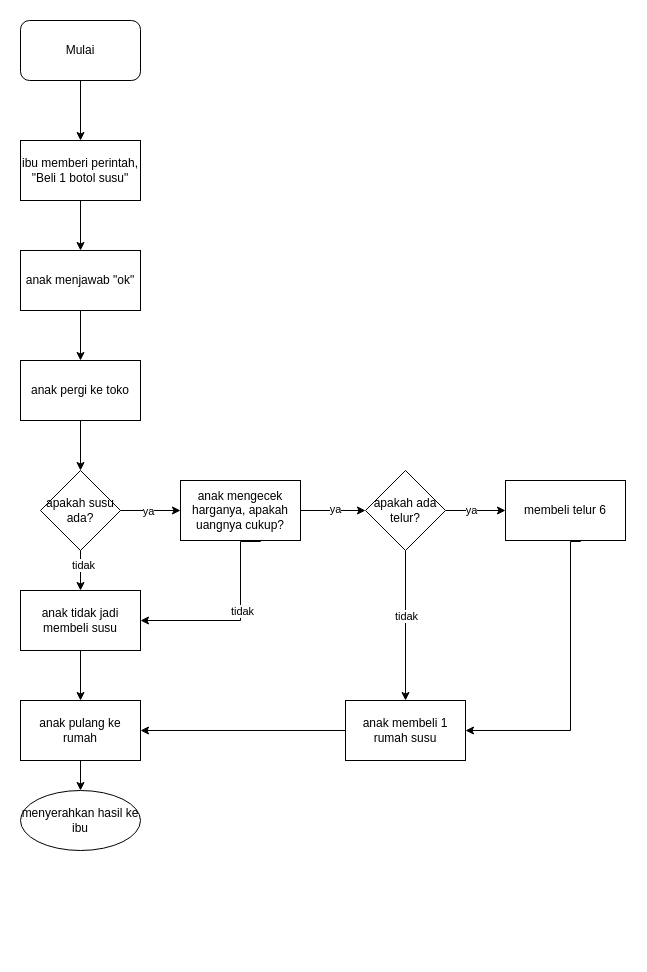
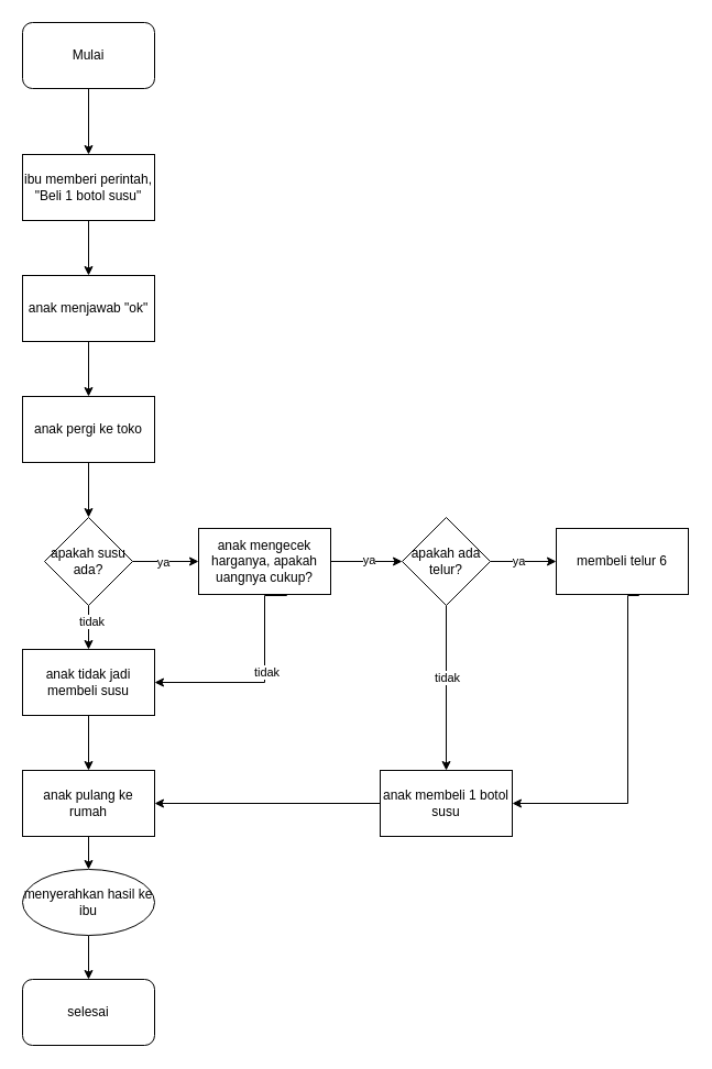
- <mxCell id="33" value="anak membeli 1 rumah susu" style="whiteSpace=wrap;html=1;rounded=0;" vertex="1" parent="1"><mxGeometry x="345" y="700" width="120" height="60" as="geometry" /></mxCell>
+ <mxCell id="33" value="anak membeli 1 botol susu" style="whiteSpace=wrap;html=1;rounded=0;" vertex="1" parent="1"><mxGeometry x="345" y="700" width="120" height="60" as="geometry" /></mxCell>
+ <mxCell id="29" style="edgeStyle=orthogonalEdgeStyle;rounded=0;orthogonalLoop=1;jettySize=auto;html=1;entryX=0.5;entryY=0;entryDx=0;entryDy=0;" edge="1" parent="1" source="30" target="31"><mxGeometry relative="1" as="geometry" /></mxCell>
+ <mxCell id="31" value="selesai" style="rounded=1;whiteSpace=wrap;html=1;" vertex="1" parent="1"><mxGeometry x="20" y="890" width="120" height="60" as="geometry" /></mxCell>
